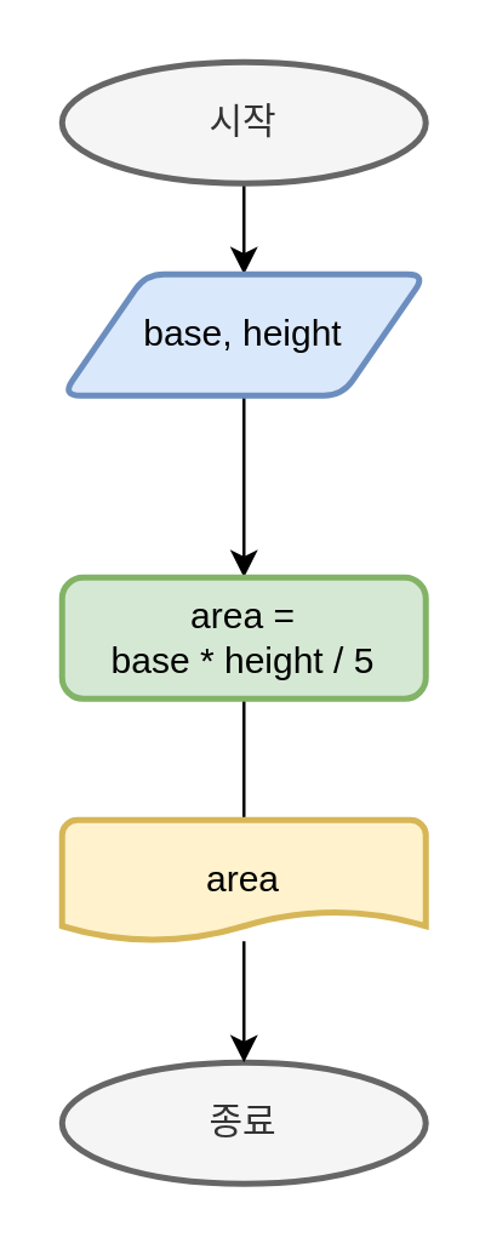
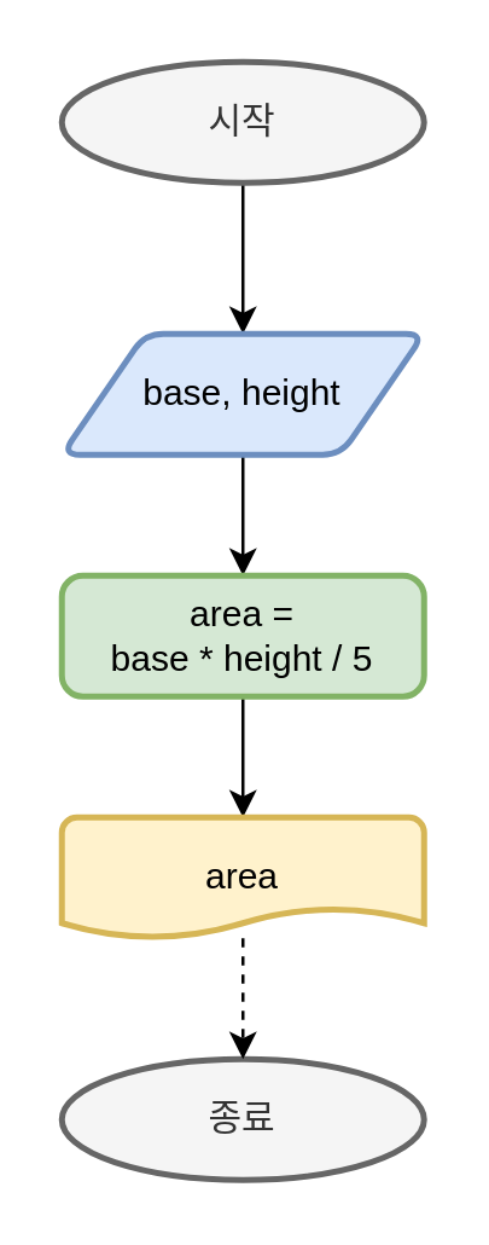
- <mxCell id="6" value="base, height" style="shape=parallelogram;html=1;strokeWidth=2;perimeter=parallelogramPerimeter;whiteSpace=wrap;rounded=1;arcSize=12;size=0.23;fillColor=#dae8fc;strokeColor=#6c8ebf;" vertex="1" parent="1"><mxGeometry x="20" y="90" width="120" height="40" as="geometry" /></mxCell>
+ <mxCell id="6" value="base, height" style="shape=parallelogram;html=1;strokeWidth=2;perimeter=parallelogramPerimeter;whiteSpace=wrap;rounded=1;arcSize=12;size=0.23;fillColor=#dae8fc;strokeColor=#6c8ebf;" vertex="1" parent="1"><mxGeometry x="20" y="110" width="120" height="40" as="geometry" /></mxCell>
- <mxCell id="7" value="" style="edgeStyle=orthogonalEdgeStyle;rounded=0;orthogonalLoop=1;jettySize=auto;html=1;endArrow=none;" edge="1" parent="1" source="8" target="10"><mxGeometry relative="1" as="geometry" /></mxCell>
+ <mxCell id="7" value="" style="edgeStyle=orthogonalEdgeStyle;rounded=0;orthogonalLoop=1;jettySize=auto;html=1;" edge="1" parent="1" source="8" target="10"><mxGeometry relative="1" as="geometry" /></mxCell>
- <mxCell id="9" value="" style="edgeStyle=orthogonalEdgeStyle;rounded=0;orthogonalLoop=1;jettySize=auto;html=1;" edge="1" parent="1" source="10" target="4"><mxGeometry relative="1" as="geometry" /></mxCell>
+ <mxCell id="9" value="" style="edgeStyle=orthogonalEdgeStyle;rounded=0;orthogonalLoop=1;jettySize=auto;html=1;dashed=1;" edge="1" parent="1" source="10" target="4"><mxGeometry relative="1" as="geometry" /></mxCell>
